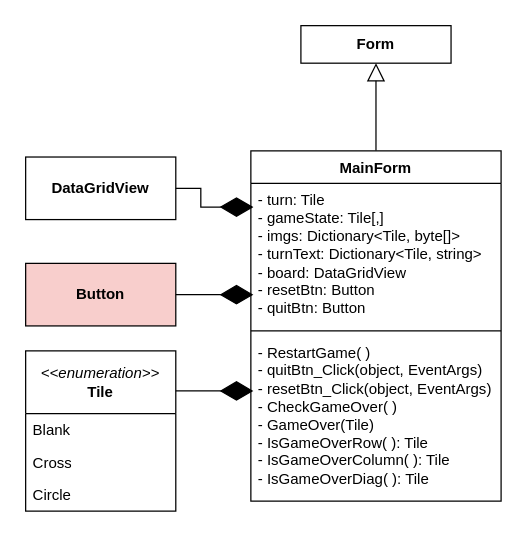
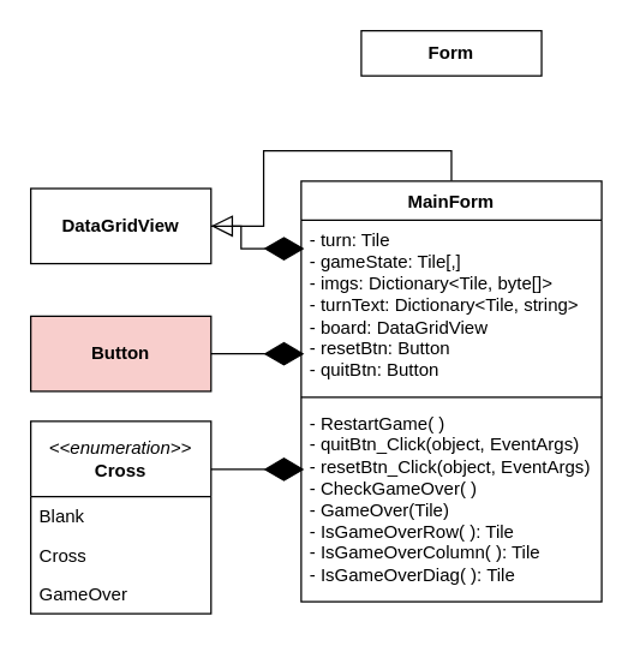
- <mxCell id="2" style="edgeStyle=orthogonalEdgeStyle;rounded=0;orthogonalLoop=1;jettySize=auto;html=1;exitX=0.5;exitY=0;exitDx=0;exitDy=0;entryX=0.5;entryY=1;entryDx=0;entryDy=0;endArrow=block;endFill=0;endSize=12;" edge="1" parent="1" source="3" target="7"><mxGeometry relative="1" as="geometry" /></mxCell>
+ <mxCell id="2" style="edgeStyle=orthogonalEdgeStyle;rounded=0;orthogonalLoop=1;jettySize=auto;html=1;exitX=0.5;exitY=0;exitDx=0;exitDy=0;endArrow=block;endFill=0;endSize=12;" edge="1" parent="1" source="3" target="8"><mxGeometry relative="1" as="geometry" /></mxCell>
- <mxCell id="12" value="&lt;i&gt;&amp;lt;&amp;lt;enumeration&amp;gt;&amp;gt;&lt;/i&gt;&lt;br&gt;&lt;b&gt;Tile&lt;/b&gt;" style="swimlane;fontStyle=0;childLayout=stackLayout;horizontal=1;startSize=50;fillColor=none;horizontalStack=0;resizeParent=1;resizeParentMax=0;resizeLast=0;collapsible=1;marginBottom=0;whiteSpace=wrap;html=1;" vertex="1" parent="1"><mxGeometry x="20" y="280" width="120" height="128" as="geometry"><mxRectangle x="230" y="590" width="140" height="60" as="alternateBounds" /></mxGeometry></mxCell>
+ <mxCell id="12" value="&lt;i&gt;&amp;lt;&amp;lt;enumeration&amp;gt;&amp;gt;&lt;/i&gt;&lt;br&gt;&lt;b&gt;Cross&lt;/b&gt;" style="swimlane;fontStyle=0;childLayout=stackLayout;horizontal=1;startSize=50;fillColor=none;horizontalStack=0;resizeParent=1;resizeParentMax=0;resizeLast=0;collapsible=1;marginBottom=0;whiteSpace=wrap;html=1;" vertex="1" parent="1"><mxGeometry x="20" y="280" width="120" height="128" as="geometry"><mxRectangle x="230" y="590" width="140" height="60" as="alternateBounds" /></mxGeometry></mxCell>
- <mxCell id="15" value="Circle" style="text;strokeColor=none;fillColor=none;align=left;verticalAlign=top;spacingLeft=4;spacingRight=4;overflow=hidden;rotatable=0;points=[[0,0.5],[1,0.5]];portConstraint=eastwest;whiteSpace=wrap;html=1;" vertex="1" parent="12"><mxGeometry y="102" width="120" height="26" as="geometry" /></mxCell>
+ <mxCell id="15" value="GameOver" style="text;strokeColor=none;fillColor=none;align=left;verticalAlign=top;spacingLeft=4;spacingRight=4;overflow=hidden;rotatable=0;points=[[0,0.5],[1,0.5]];portConstraint=eastwest;whiteSpace=wrap;html=1;" vertex="1" parent="12"><mxGeometry y="102" width="120" height="26" as="geometry" /></mxCell>
